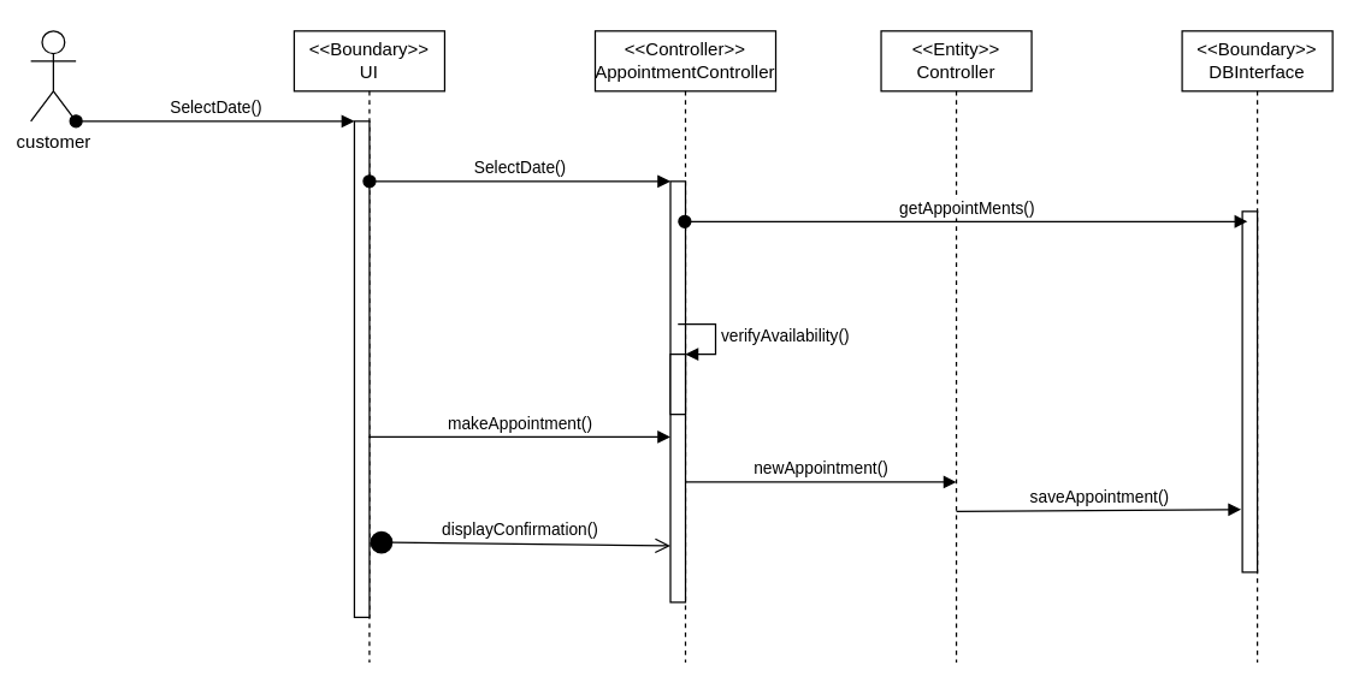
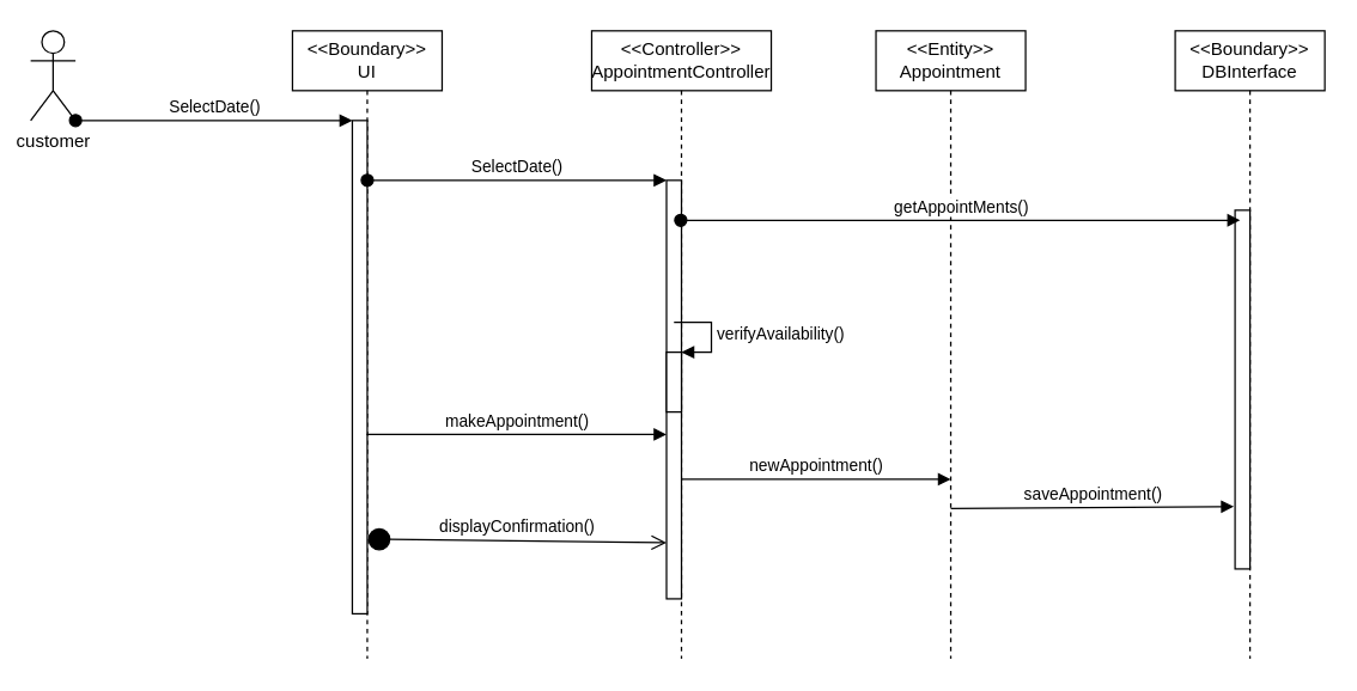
- <mxCell id="10" value="&amp;lt;&amp;lt;Entity&amp;gt;&amp;gt;&lt;br&gt;Controller" style="shape=umlLifeline;perimeter=lifelinePerimeter;whiteSpace=wrap;html=1;container=1;collapsible=0;recursiveResize=0;outlineConnect=0;" parent="1" vertex="1"><mxGeometry x="585" y="20" width="100" height="420" as="geometry" /></mxCell>
+ <mxCell id="10" value="&amp;lt;&amp;lt;Entity&amp;gt;&amp;gt;&lt;br&gt;Appointment" style="shape=umlLifeline;perimeter=lifelinePerimeter;whiteSpace=wrap;html=1;container=1;collapsible=0;recursiveResize=0;outlineConnect=0;" parent="1" vertex="1"><mxGeometry x="585" y="20" width="100" height="420" as="geometry" /></mxCell>
